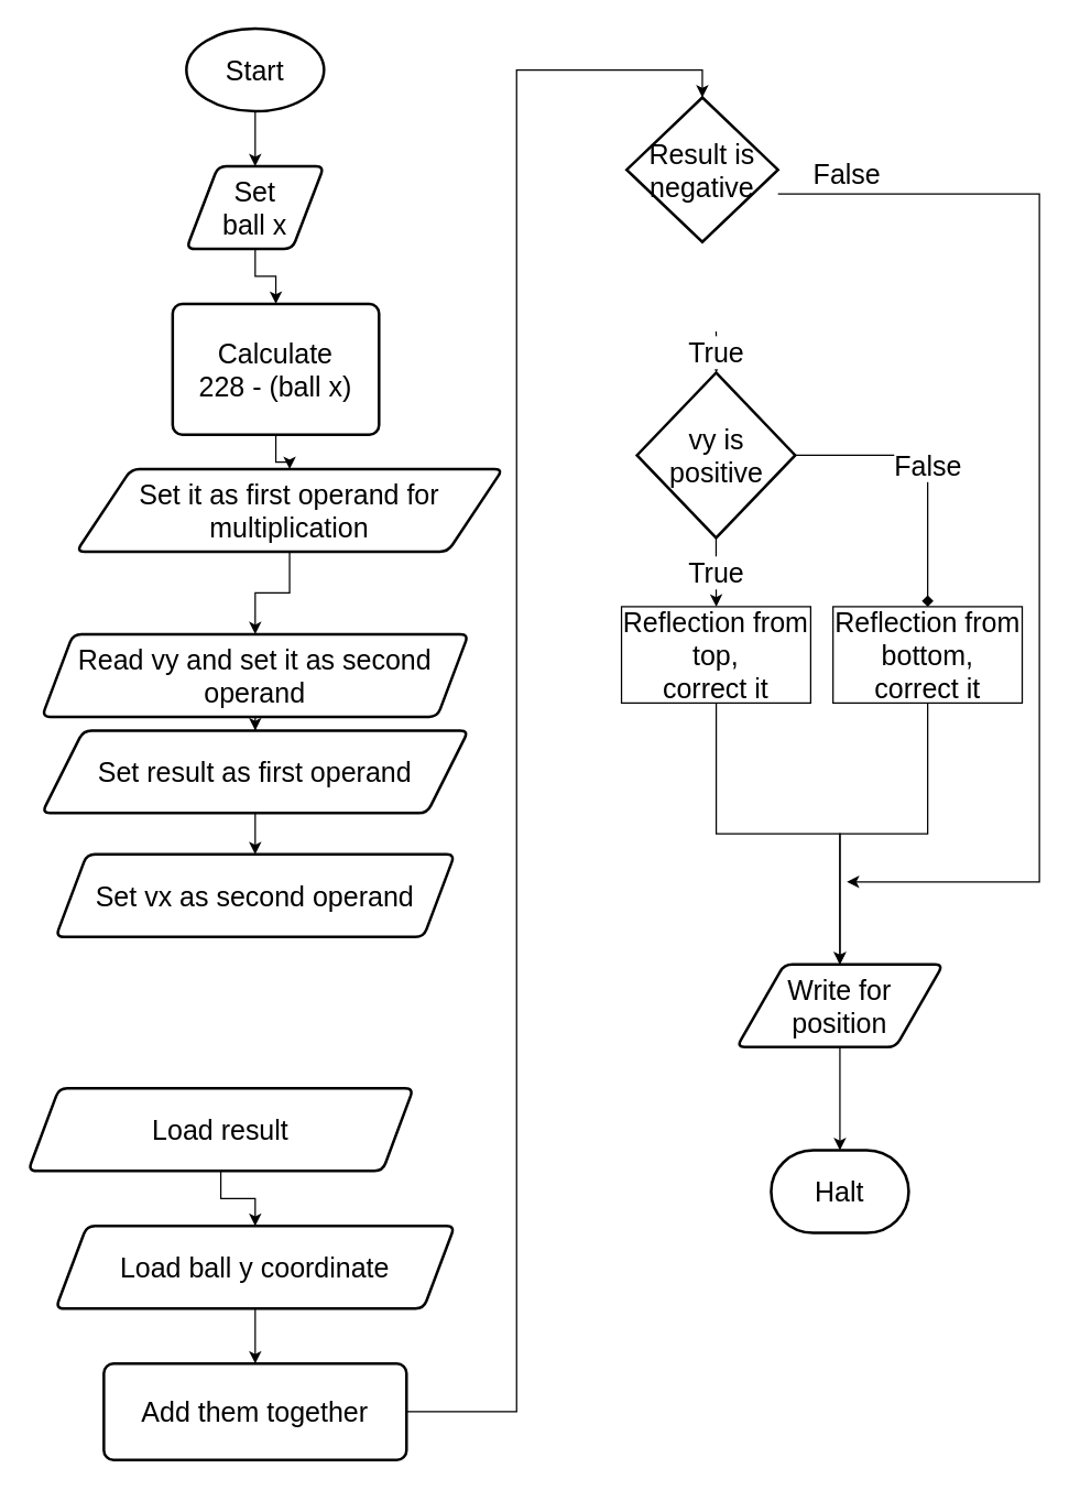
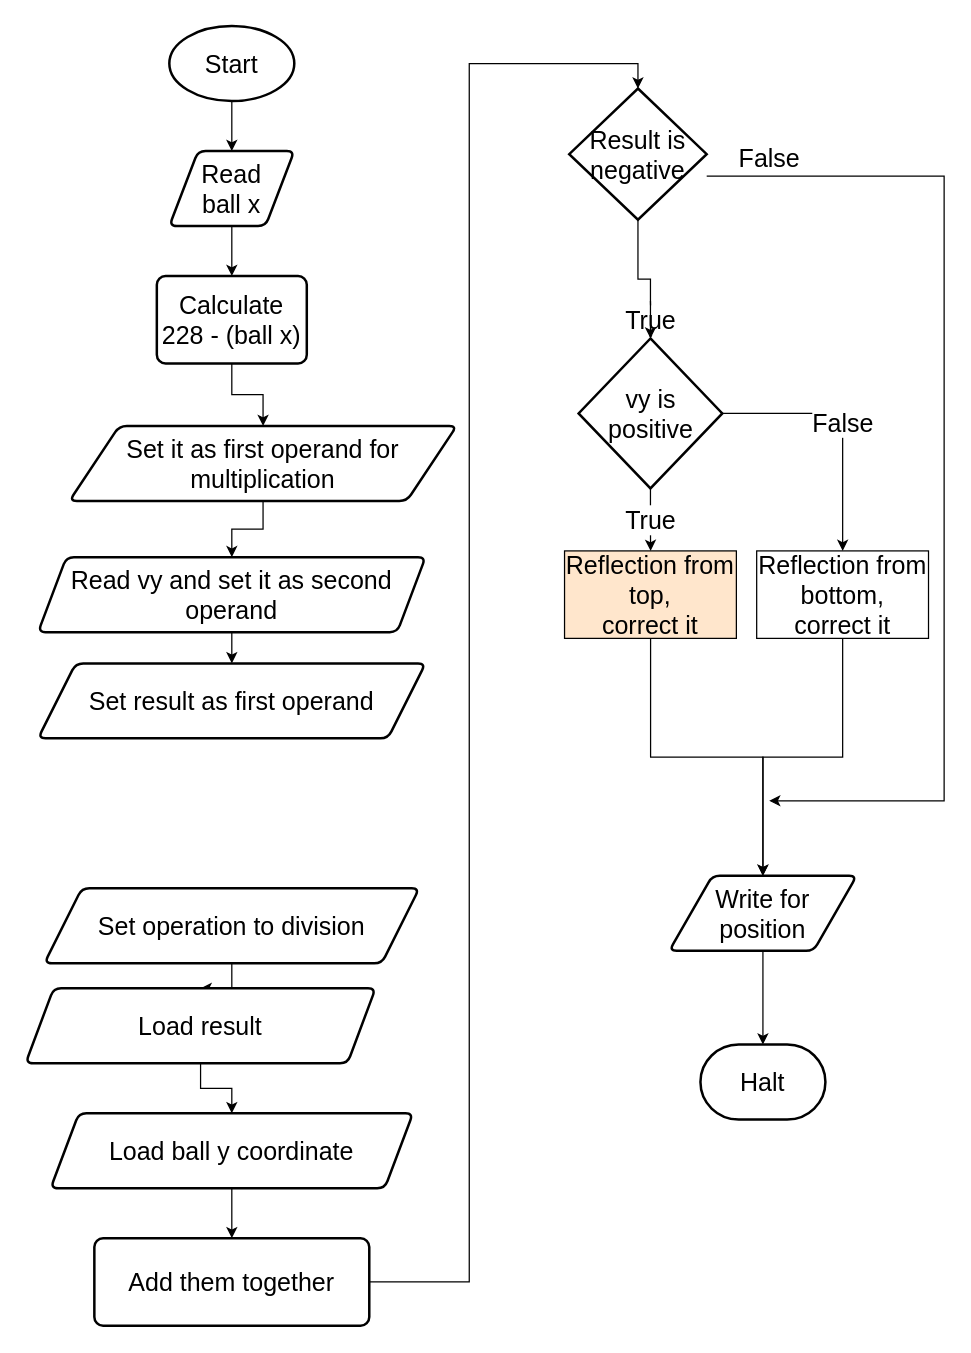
- <mxCell id="5" value="&lt;div&gt;Set&lt;/div&gt;&lt;div&gt;ball x&lt;br&gt;&lt;/div&gt;" style="shape=parallelogram;html=1;strokeWidth=2;perimeter=parallelogramPerimeter;whiteSpace=wrap;rounded=1;arcSize=12;size=0.23;fontSize=20;" vertex="1" parent="1"><mxGeometry x="135" y="120" width="100" height="60" as="geometry" /></mxCell>
+ <mxCell id="5" value="&lt;div&gt;Read&lt;/div&gt;&lt;div&gt;ball x&lt;br&gt;&lt;/div&gt;" style="shape=parallelogram;html=1;strokeWidth=2;perimeter=parallelogramPerimeter;whiteSpace=wrap;rounded=1;arcSize=12;size=0.23;fontSize=20;" vertex="1" parent="1"><mxGeometry x="135" y="120" width="100" height="60" as="geometry" /></mxCell>
+ <mxCell id="25" style="edgeStyle=orthogonalEdgeStyle;rounded=0;orthogonalLoop=1;jettySize=auto;html=1;entryX=0.5;entryY=0;entryDx=0;entryDy=0;entryPerimeter=0;fontSize=20;" edge="1" parent="1" source="26" target="29"><mxGeometry relative="1" as="geometry" /></mxCell>
- <mxCell id="7" value="&lt;div&gt;Calculate&lt;/div&gt;&lt;div&gt;228 - (ball x)&lt;br&gt;&lt;/div&gt;" style="rounded=1;whiteSpace=wrap;html=1;absoluteArcSize=1;arcSize=14;strokeWidth=2;fontSize=20;" vertex="1" parent="1"><mxGeometry x="125" y="220" width="150" height="95" as="geometry" /></mxCell>
+ <mxCell id="7" value="&lt;div&gt;Calculate&lt;/div&gt;&lt;div&gt;228 - (ball x)&lt;br&gt;&lt;/div&gt;" style="rounded=1;whiteSpace=wrap;html=1;absoluteArcSize=1;arcSize=14;strokeWidth=2;fontSize=20;" vertex="1" parent="1"><mxGeometry x="125" y="220" width="120" height="70" as="geometry" /></mxCell>
- <mxCell id="28" value="False" style="edgeStyle=orthogonalEdgeStyle;rounded=0;orthogonalLoop=1;jettySize=auto;html=1;fontSize=20;endArrow=diamond;" edge="1" parent="1" source="29" target="33"><mxGeometry relative="1" as="geometry" /></mxCell>
+ <mxCell id="28" value="False" style="edgeStyle=orthogonalEdgeStyle;rounded=0;orthogonalLoop=1;jettySize=auto;html=1;fontSize=20;" edge="1" parent="1" source="29" target="33"><mxGeometry relative="1" as="geometry" /></mxCell>
- <mxCell id="31" value="&lt;div&gt;Reflection from top,&lt;/div&gt;&lt;div&gt;correct it&lt;br&gt;&lt;/div&gt;" style="rounded=0;whiteSpace=wrap;html=1;fontSize=20;" vertex="1" parent="1"><mxGeometry x="451.25" y="440" width="137.5" height="70" as="geometry" /></mxCell>
+ <mxCell id="31" value="&lt;div&gt;Reflection from top,&lt;/div&gt;&lt;div&gt;correct it&lt;br&gt;&lt;/div&gt;" style="rounded=0;whiteSpace=wrap;html=1;fontSize=20;fillColor=#ffe6cc;" vertex="1" parent="1"><mxGeometry x="451.25" y="440" width="137.5" height="70" as="geometry" /></mxCell>
- <mxCell id="11" value="Read vy and set it as second operand" style="shape=parallelogram;html=1;strokeWidth=2;perimeter=parallelogramPerimeter;whiteSpace=wrap;rounded=1;arcSize=12;size=0.073;fontSize=20;" vertex="1" parent="1"><mxGeometry x="30" y="460" width="310" height="60" as="geometry" /></mxCell>
+ <mxCell id="11" value="Read vy and set it as second operand" style="shape=parallelogram;html=1;strokeWidth=2;perimeter=parallelogramPerimeter;whiteSpace=wrap;rounded=1;arcSize=12;size=0.073;fontSize=20;" vertex="1" parent="1"><mxGeometry x="30" y="445" width="310" height="60" as="geometry" /></mxCell>
- <mxCell id="12" style="edgeStyle=orthogonalEdgeStyle;rounded=0;orthogonalLoop=1;jettySize=auto;html=1;entryX=0.5;entryY=0;entryDx=0;entryDy=0;fontSize=20;" edge="1" parent="1" source="13" target="14"><mxGeometry relative="1" as="geometry" /></mxCell>
- <mxCell id="14" value="Set vx as second operand" style="shape=parallelogram;html=1;strokeWidth=2;perimeter=parallelogramPerimeter;whiteSpace=wrap;rounded=1;arcSize=12;size=0.078;fontSize=20;" vertex="1" parent="1"><mxGeometry x="40" y="620" width="290" height="60" as="geometry" /></mxCell>
+ <mxCell id="16" value="Set operation to division" style="shape=parallelogram;html=1;strokeWidth=2;perimeter=parallelogramPerimeter;whiteSpace=wrap;rounded=1;arcSize=12;size=0.1;fontSize=20;" vertex="1" parent="1"><mxGeometry x="35" y="710" width="300" height="60" as="geometry" /></mxCell>
+ <mxCell id="15" style="edgeStyle=orthogonalEdgeStyle;rounded=0;orthogonalLoop=1;jettySize=auto;html=1;fontSize=20;" edge="1" parent="1" source="16" target="18"><mxGeometry relative="1" as="geometry" /></mxCell>
